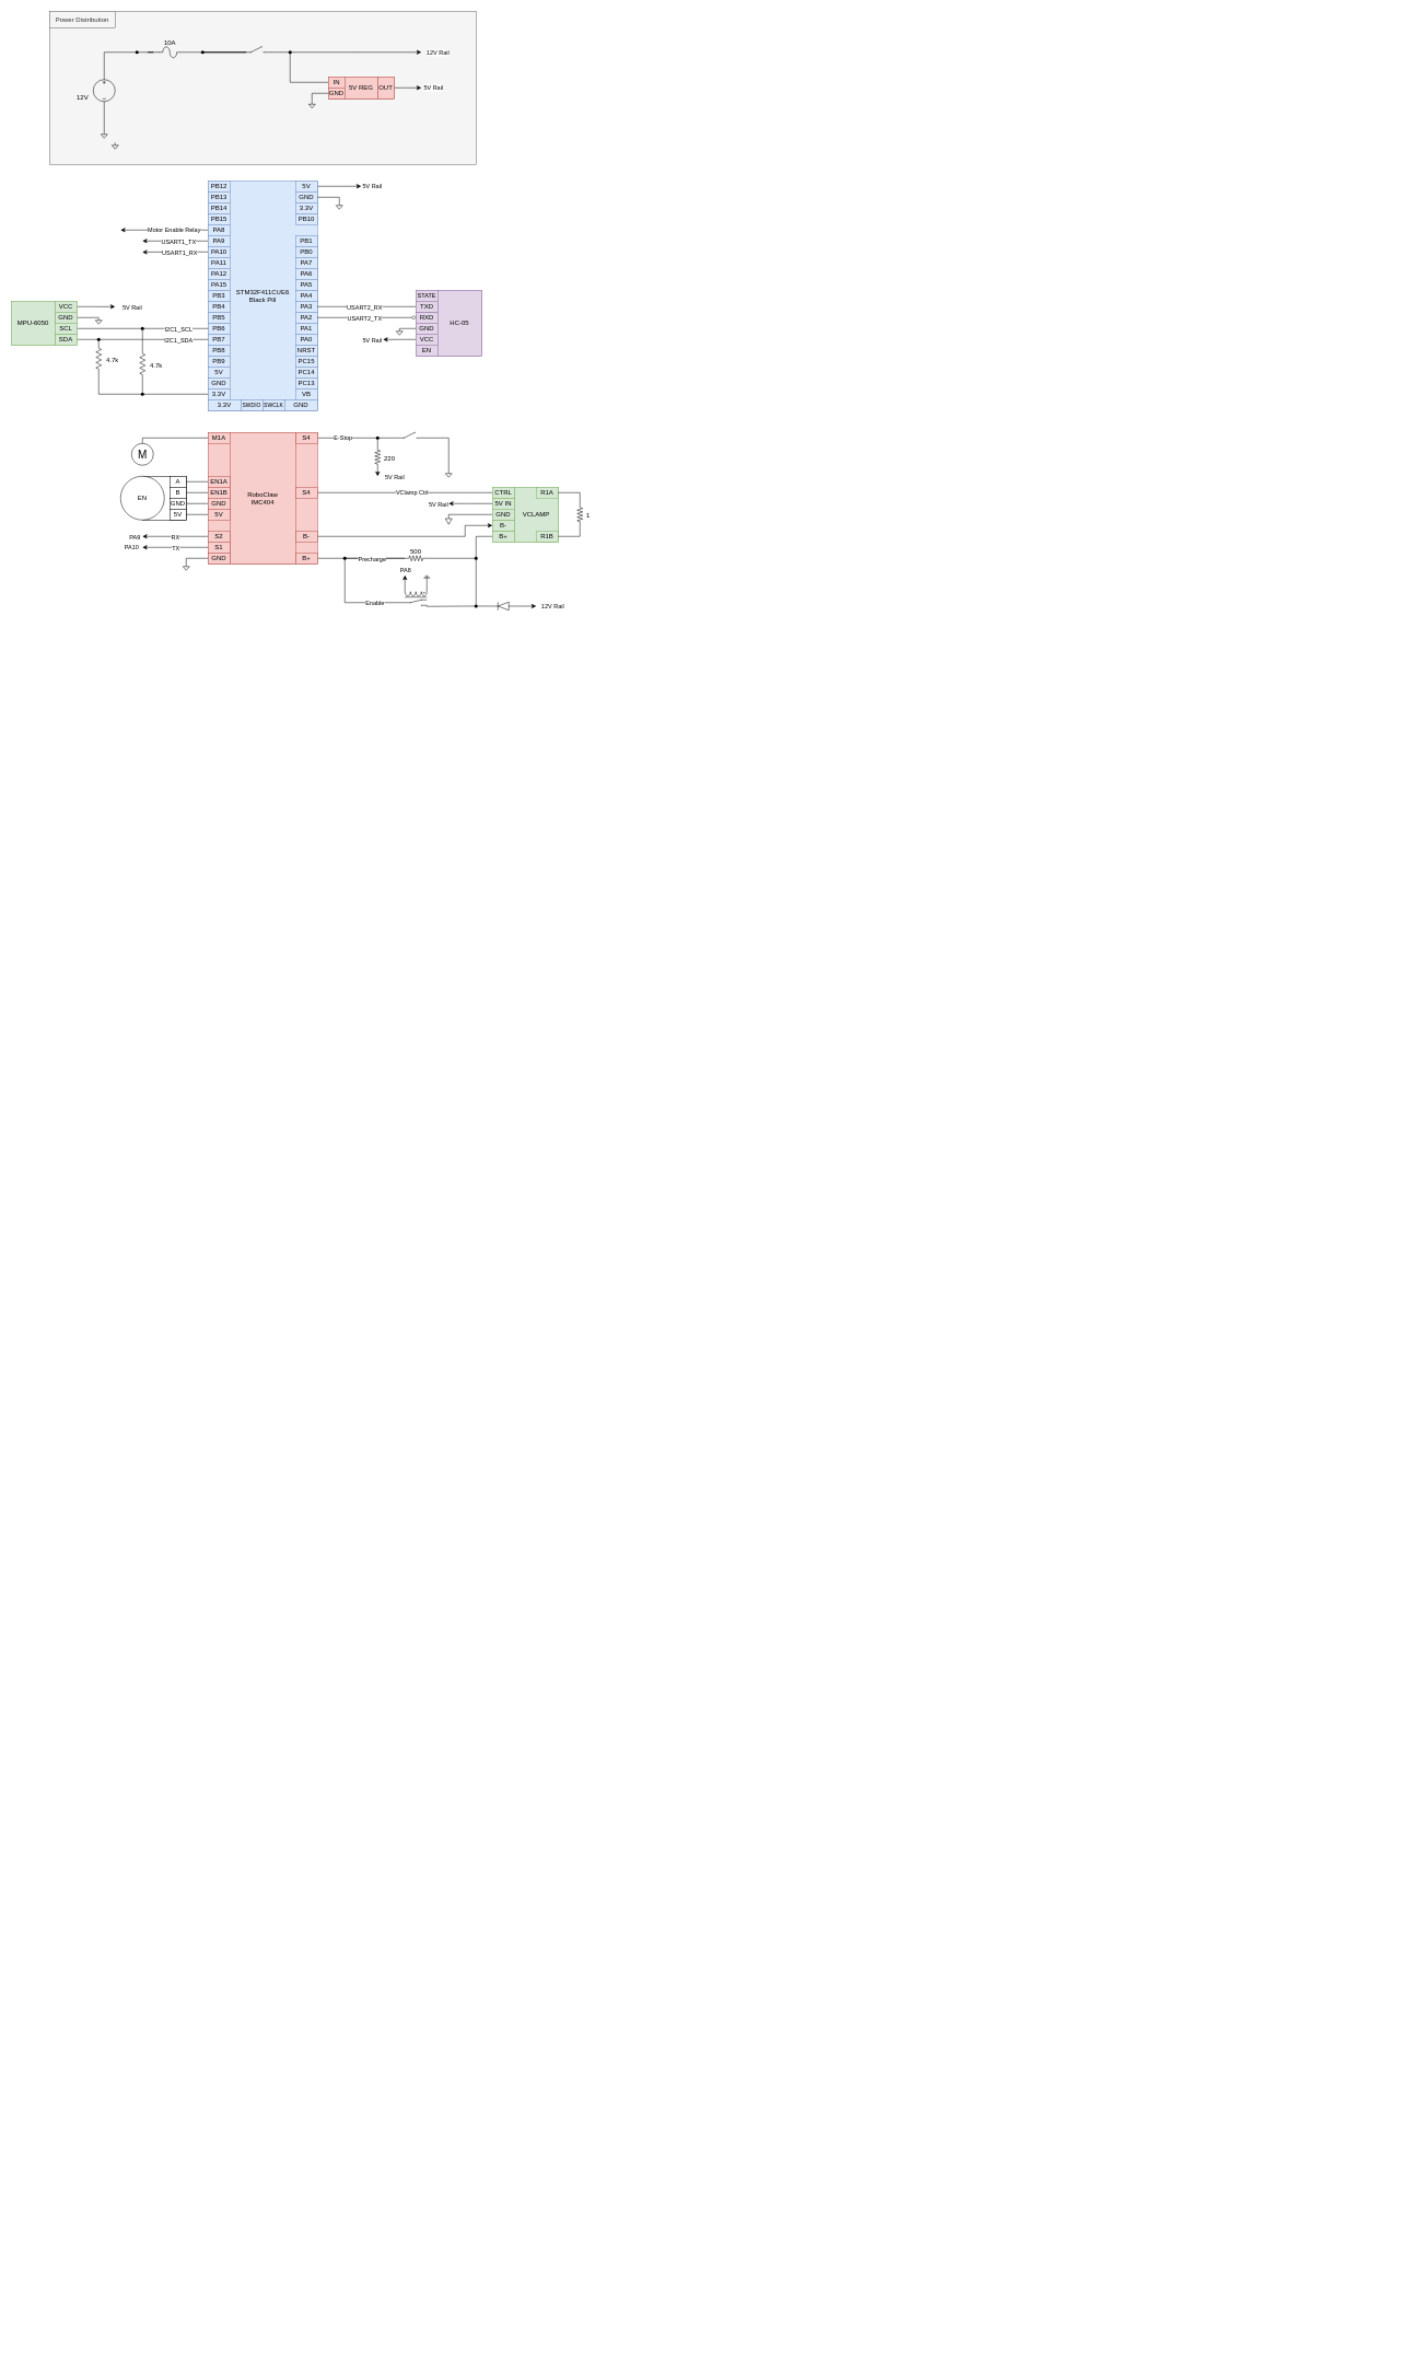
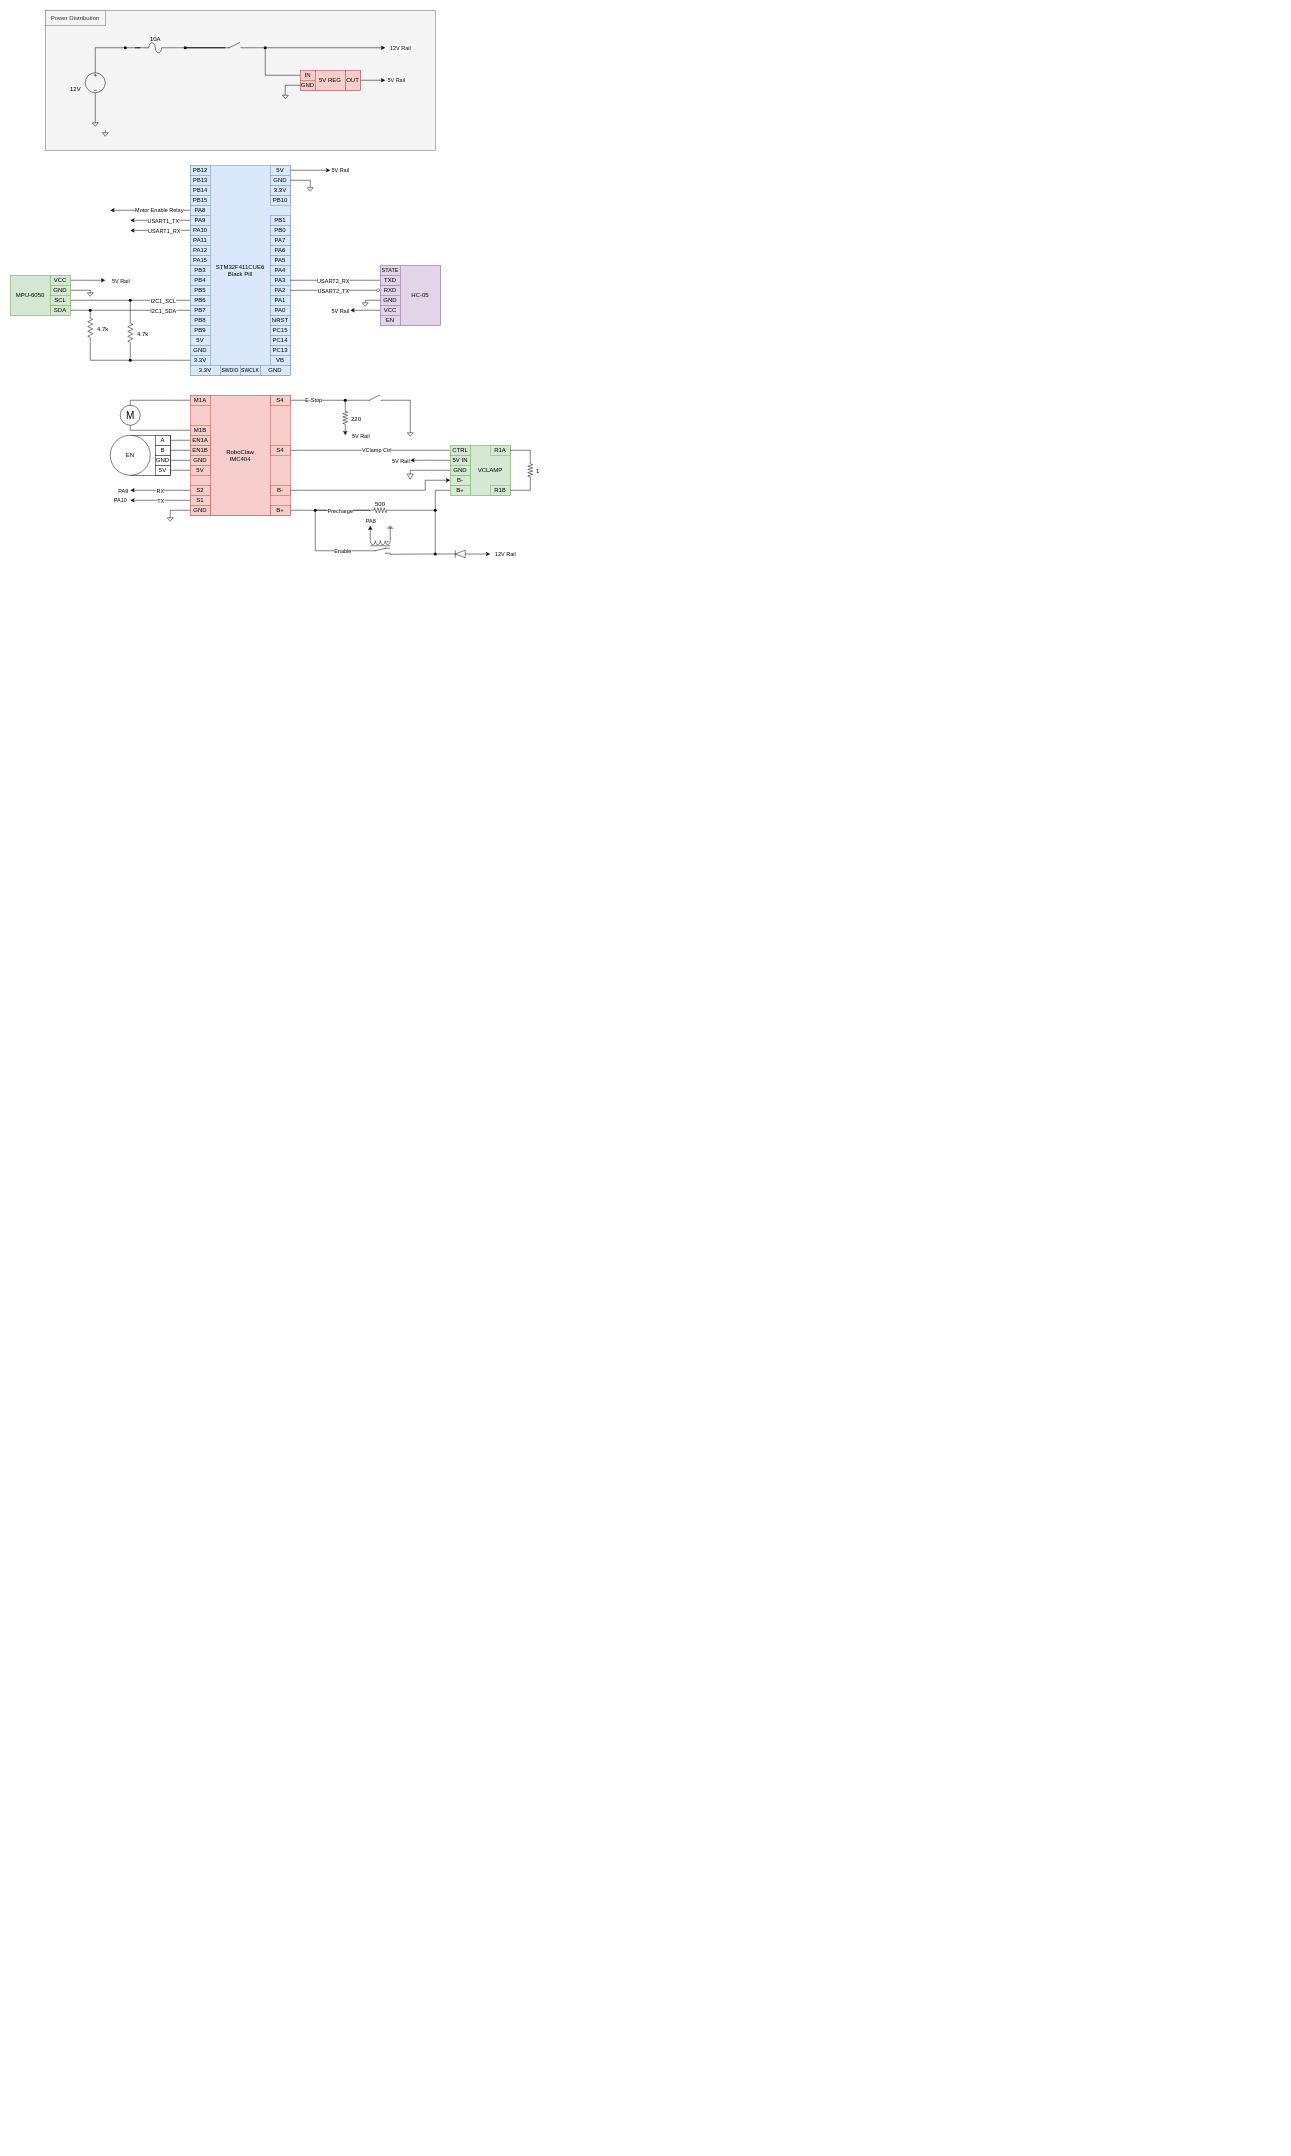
+ <mxCell id="114" style="edgeStyle=orthogonalEdgeStyle;rounded=0;orthogonalLoop=1;jettySize=auto;html=1;exitX=0.5;exitY=1;exitDx=0;exitDy=0;exitPerimeter=0;entryX=0;entryY=0.5;entryDx=0;entryDy=0;endArrow=none;endFill=0;" parent="1" source="115" target="142" edge="1"><mxGeometry relative="1" as="geometry"><mxPoint x="360" y="860" as="targetPoint" /><Array as="points"><mxPoint x="260" y="860" /></Array></mxGeometry></mxCell>
+ <mxCell id="142" value="M1B" style="rounded=0;whiteSpace=wrap;html=1;fillColor=#f8cecc;strokeColor=#b85450;" parent="1" vertex="1"><mxGeometry x="380" y="850" width="40" height="20" as="geometry" /></mxCell>
